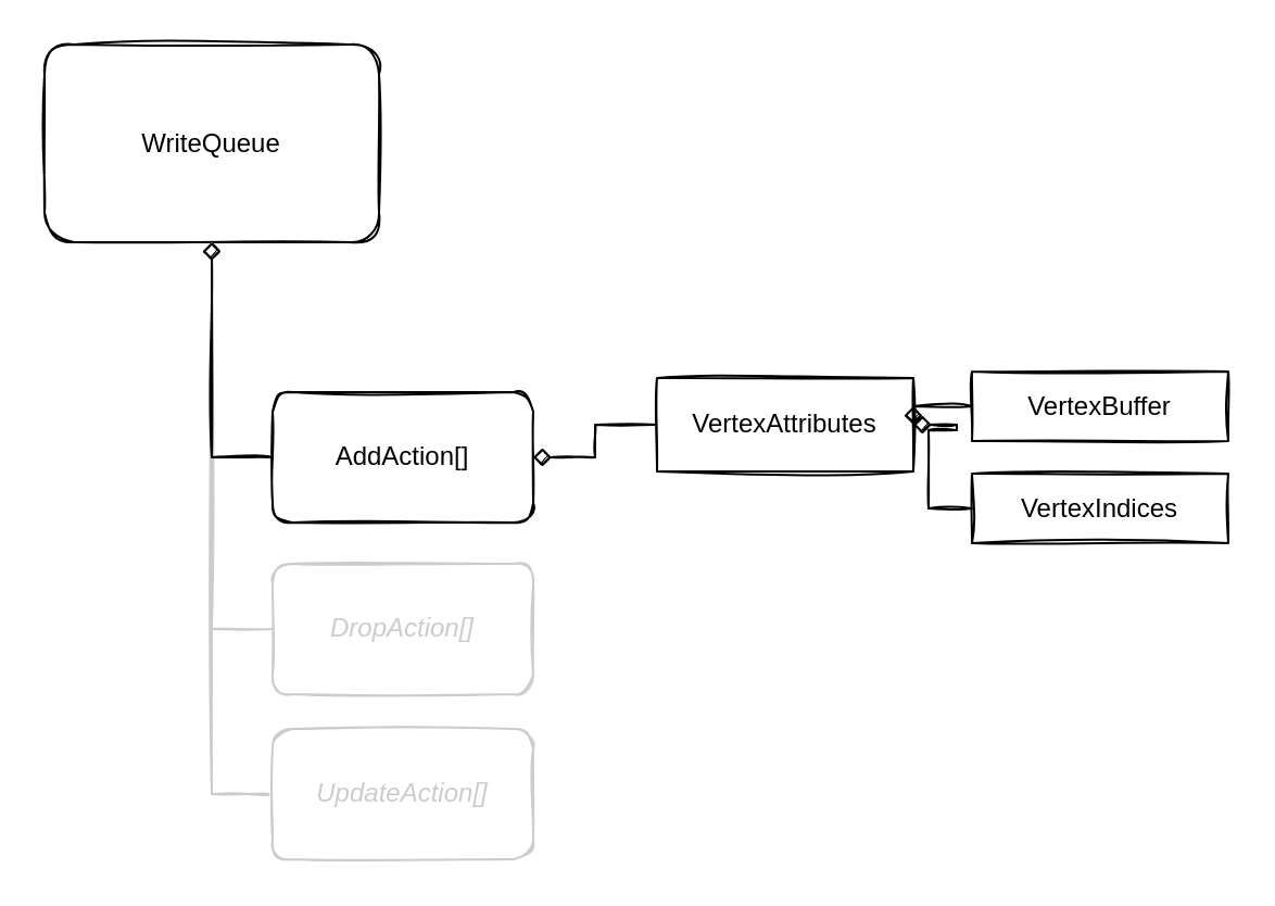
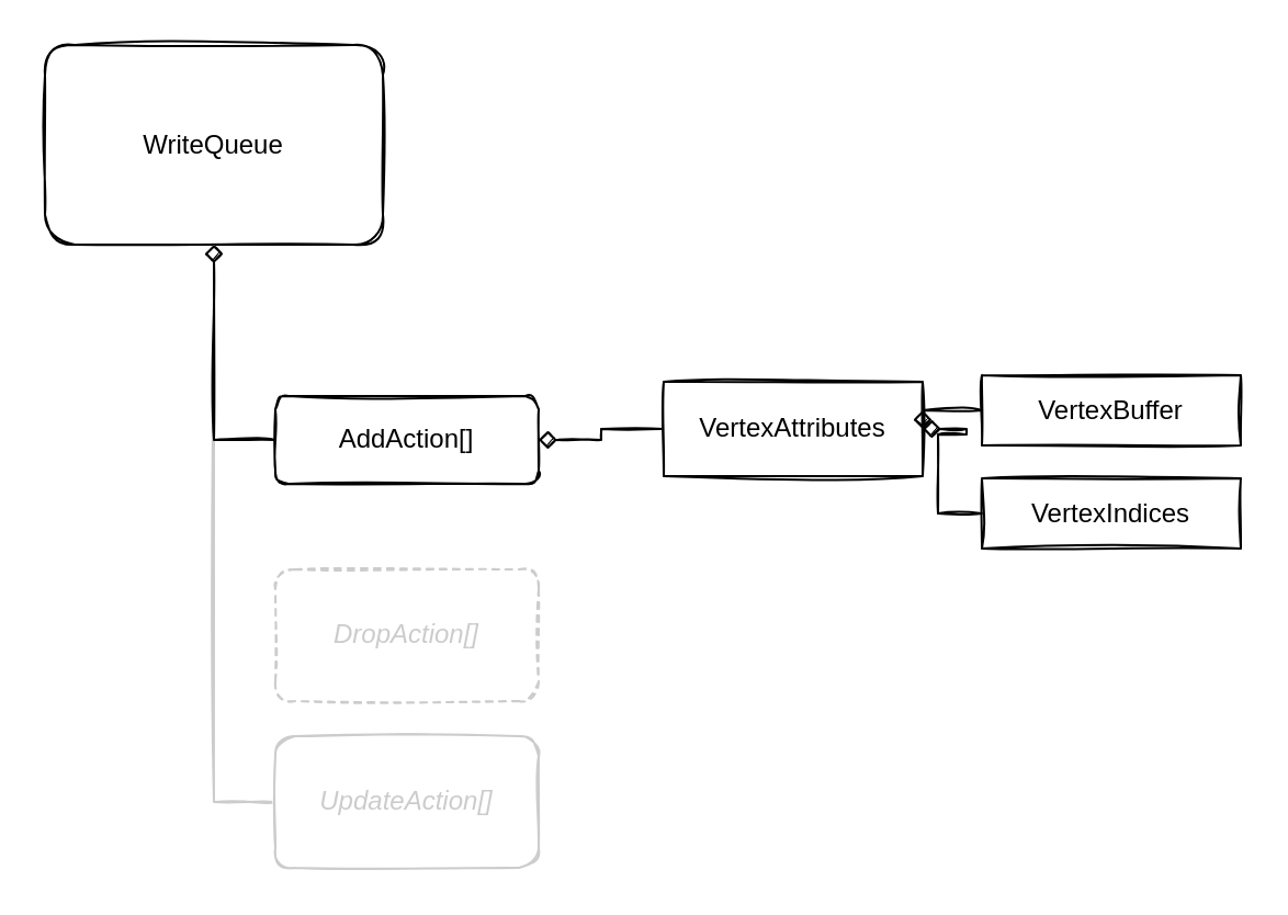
- <mxCell id="3" value="AddAction[]" style="rounded=1;whiteSpace=wrap;html=1;sketch=1;" vertex="1" parent="1"><mxGeometry x="125" y="180" width="120" height="60" as="geometry" /></mxCell>
+ <mxCell id="3" value="AddAction[]" style="rounded=1;whiteSpace=wrap;html=1;sketch=1;" vertex="1" parent="1"><mxGeometry x="125" y="180" width="120" height="40" as="geometry" /></mxCell>
- <mxCell id="4" style="edgeStyle=orthogonalEdgeStyle;rounded=0;sketch=1;orthogonalLoop=1;jettySize=auto;html=1;endArrow=diamond;endFill=1;entryX=0.5;entryY=1;entryDx=0;entryDy=0;exitX=0;exitY=0.5;exitDx=0;exitDy=0;strokeColor=#CCCCCC;fontColor=#CCCCCC;" edge="1" parent="1" source="5" target="2"><mxGeometry relative="1" as="geometry"><mxPoint x="83" y="105" as="targetPoint" /></mxGeometry></mxCell>
- <mxCell id="5" value="DropAction[]" style="rounded=1;whiteSpace=wrap;html=1;sketch=1;fontStyle=2;strokeColor=#CCCCCC;fontColor=#CCCCCC;" vertex="1" parent="1"><mxGeometry x="125" y="259" width="120" height="60" as="geometry" /></mxCell>
+ <mxCell id="5" value="DropAction[]" style="rounded=1;whiteSpace=wrap;html=1;sketch=1;fontStyle=2;strokeColor=#CCCCCC;fontColor=#CCCCCC;dashed=1;" vertex="1" parent="1"><mxGeometry x="125" y="259" width="120" height="60" as="geometry" /></mxCell>
